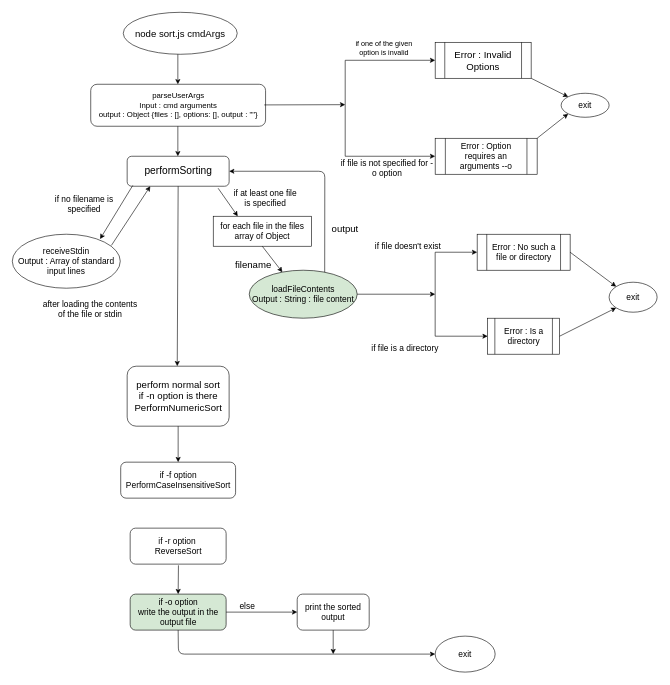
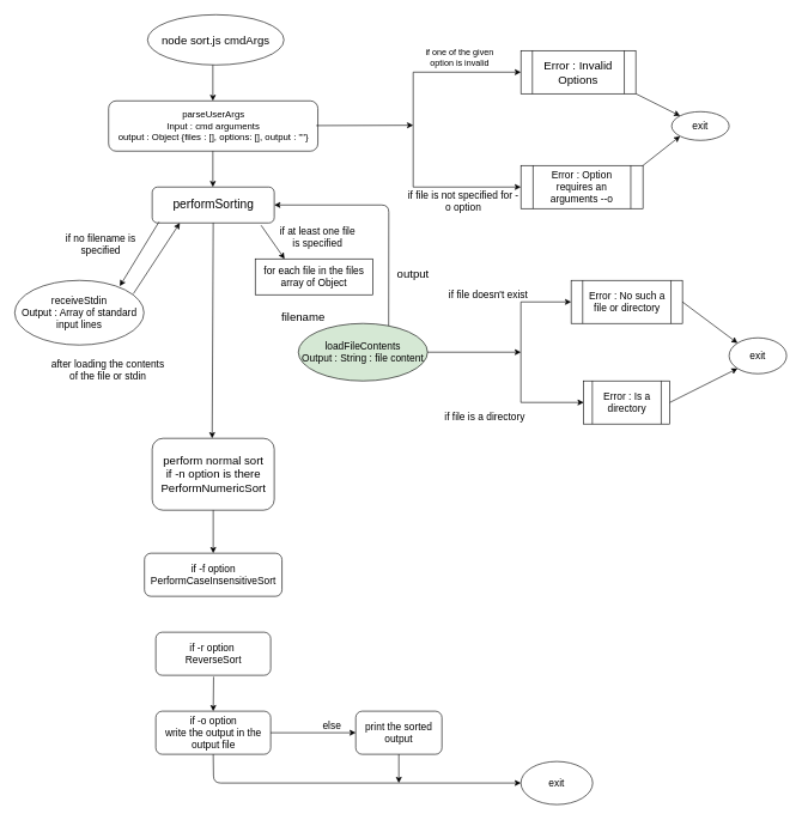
- <mxCell id="21" value="" style="endArrow=classic;html=1;fontSize=14;exitX=0.5;exitY=1;exitDx=0;exitDy=0;entryX=0.307;entryY=0.041;entryDx=0;entryDy=0;entryPerimeter=0;" edge="1" parent="1" source="19" target="18"><mxGeometry width="50" height="50" relative="1" as="geometry"><mxPoint x="-85" y="680" as="sourcePoint" /><mxPoint x="-35" y="630" as="targetPoint" /></mxGeometry></mxCell>
- <mxCell id="36" value="else" style="text;html=1;strokeColor=none;fillColor=none;align=center;verticalAlign=middle;whiteSpace=wrap;rounded=0;fontSize=14;" vertex="1" parent="1"><mxGeometry x="392.25" y="1000" width="40" height="20" as="geometry" /></mxCell>
+ <mxCell id="36" value="else" style="text;html=1;strokeColor=none;fillColor=none;align=center;verticalAlign=middle;whiteSpace=wrap;rounded=0;fontSize=14;" vertex="1" parent="1"><mxGeometry x="442.25" y="1000" width="40" height="20" as="geometry" /></mxCell>
- <mxCell id="33" value="if -o option&lt;br&gt;write the output in the output file" style="rounded=1;whiteSpace=wrap;html=1;fontSize=14;fillColor=#d5e8d4;" vertex="1" parent="1"><mxGeometry x="216.5" y="990" width="160" height="60" as="geometry" /></mxCell>
+ <mxCell id="33" value="if -o option&lt;br&gt;write the output in the output file" style="rounded=1;whiteSpace=wrap;html=1;fontSize=14;" vertex="1" parent="1"><mxGeometry x="216.5" y="990" width="160" height="60" as="geometry" /></mxCell>
